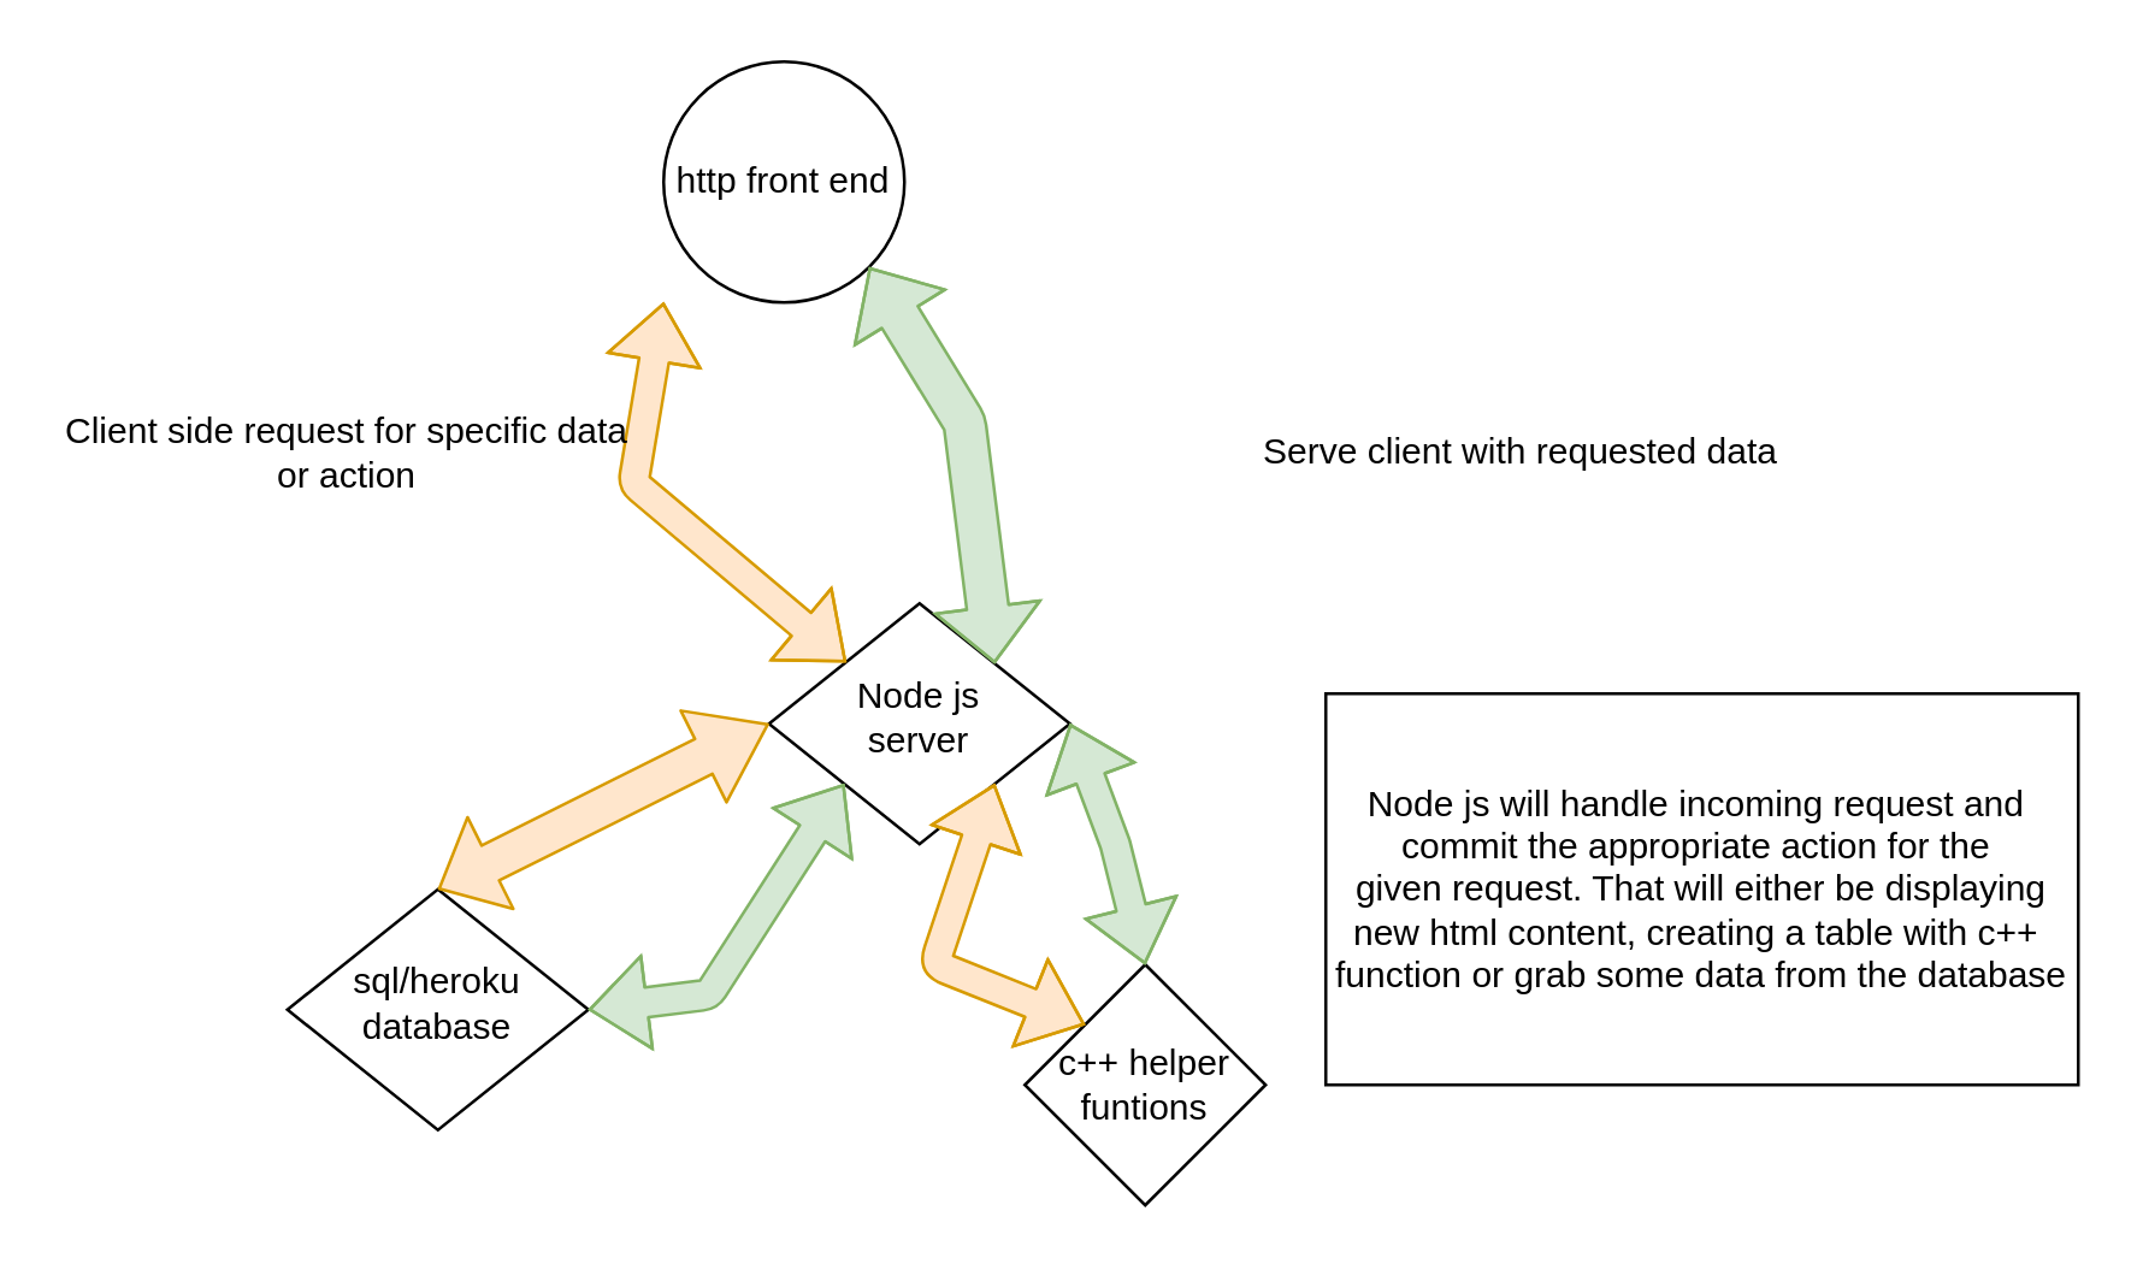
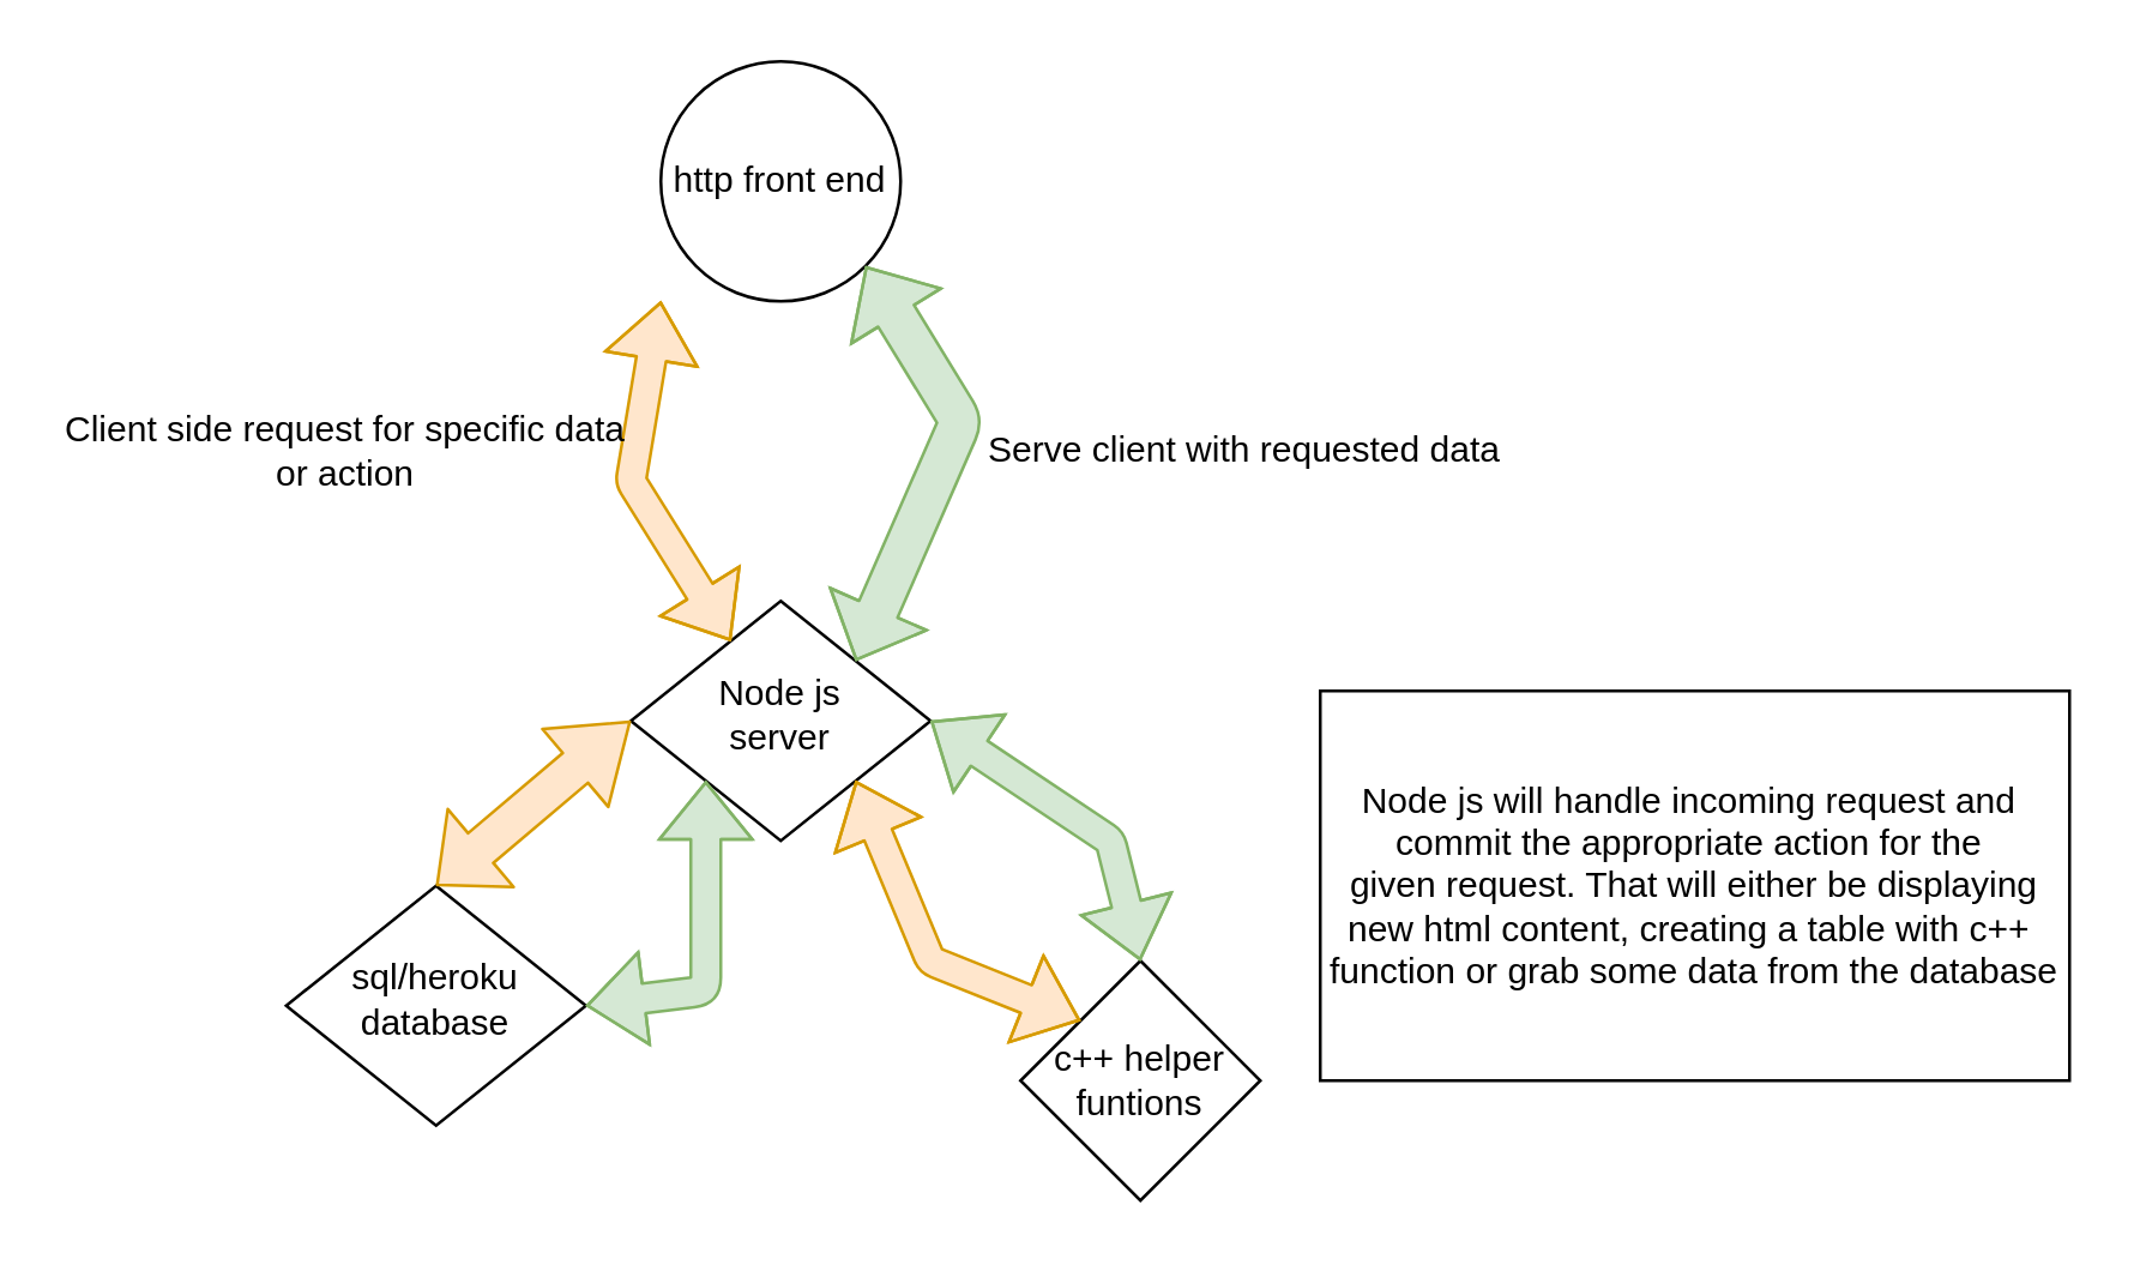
- <mxCell id="7" value="Serve client with requested data" style="text;html=1;strokeColor=none;fillColor=none;align=center;verticalAlign=middle;whiteSpace=wrap;rounded=0;" vertex="1" parent="1"><mxGeometry x="390" y="140" width="230" height="20" as="geometry" /></mxCell>
+ <mxCell id="7" value="Serve client with requested data" style="text;html=1;strokeColor=none;fillColor=none;align=center;verticalAlign=middle;whiteSpace=wrap;rounded=0;" vertex="1" parent="1"><mxGeometry x="300" y="140" width="230" height="20" as="geometry" /></mxCell>
- <mxCell id="2" value="Node js&lt;br&gt;server" style="rhombus;whiteSpace=wrap;html=1;shadow=0;fontFamily=Helvetica;fontSize=12;align=center;strokeWidth=1;spacing=6;spacingTop=-4;" parent="1" vertex="1"><mxGeometry x="255" y="200" width="100" height="80" as="geometry" /></mxCell>
+ <mxCell id="2" value="Node js&lt;br&gt;server" style="rhombus;whiteSpace=wrap;html=1;shadow=0;fontFamily=Helvetica;fontSize=12;align=center;strokeWidth=1;spacing=6;spacingTop=-4;" parent="1" vertex="1"><mxGeometry x="210" y="200" width="100" height="80" as="geometry" /></mxCell>
